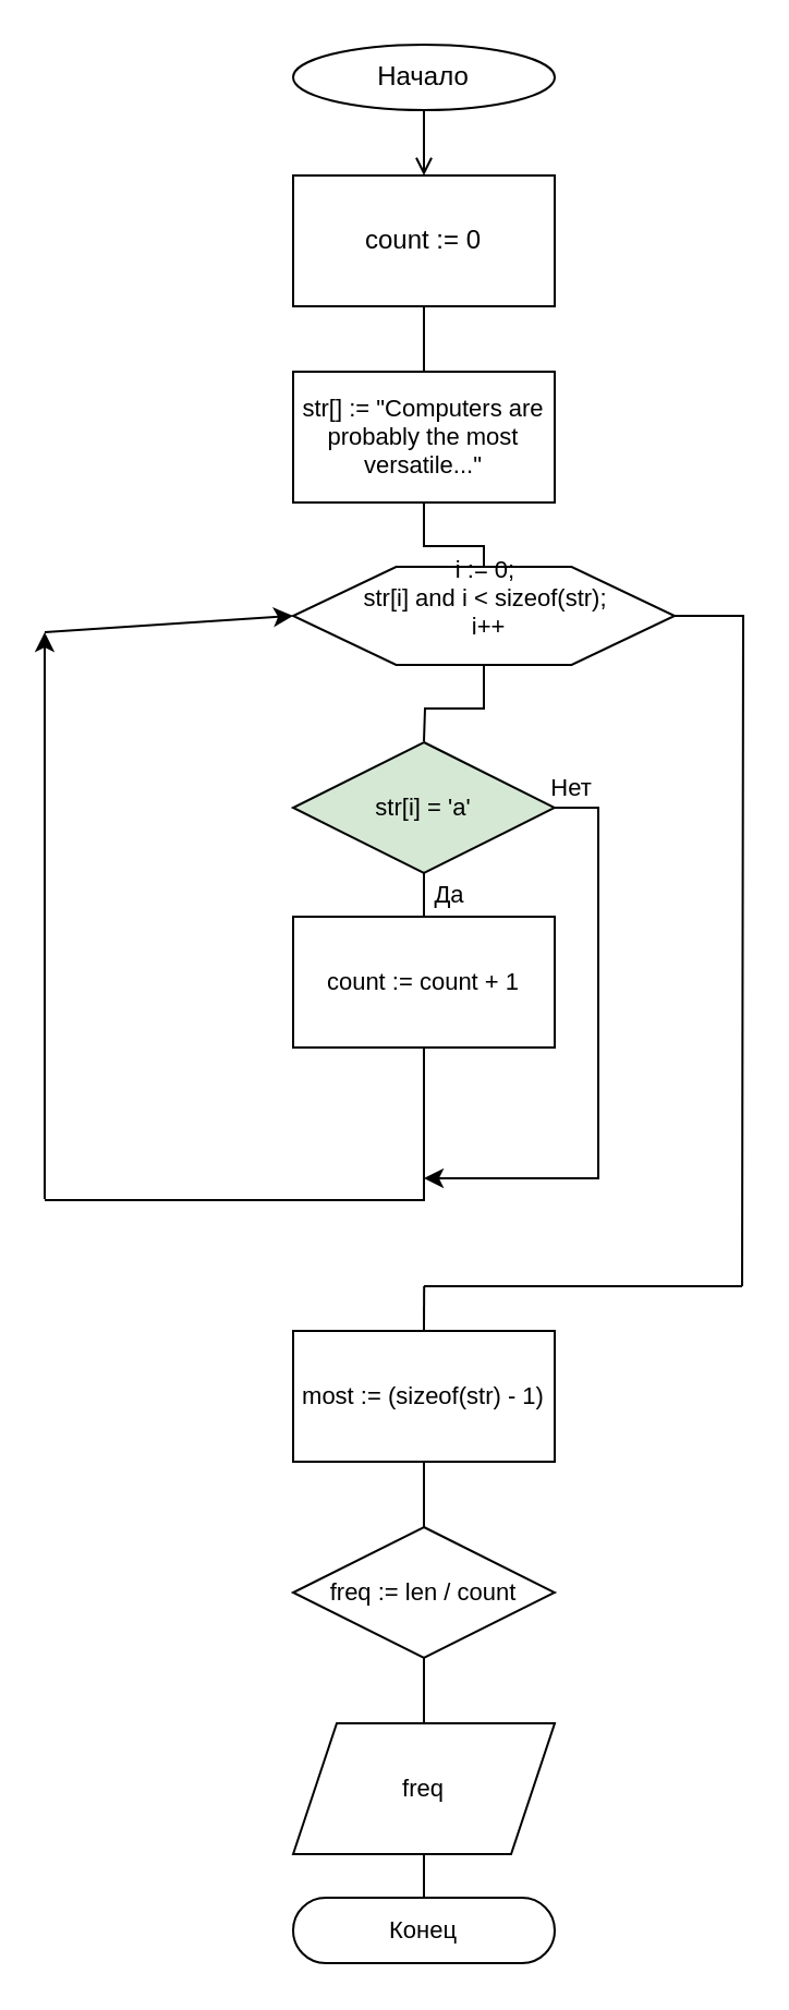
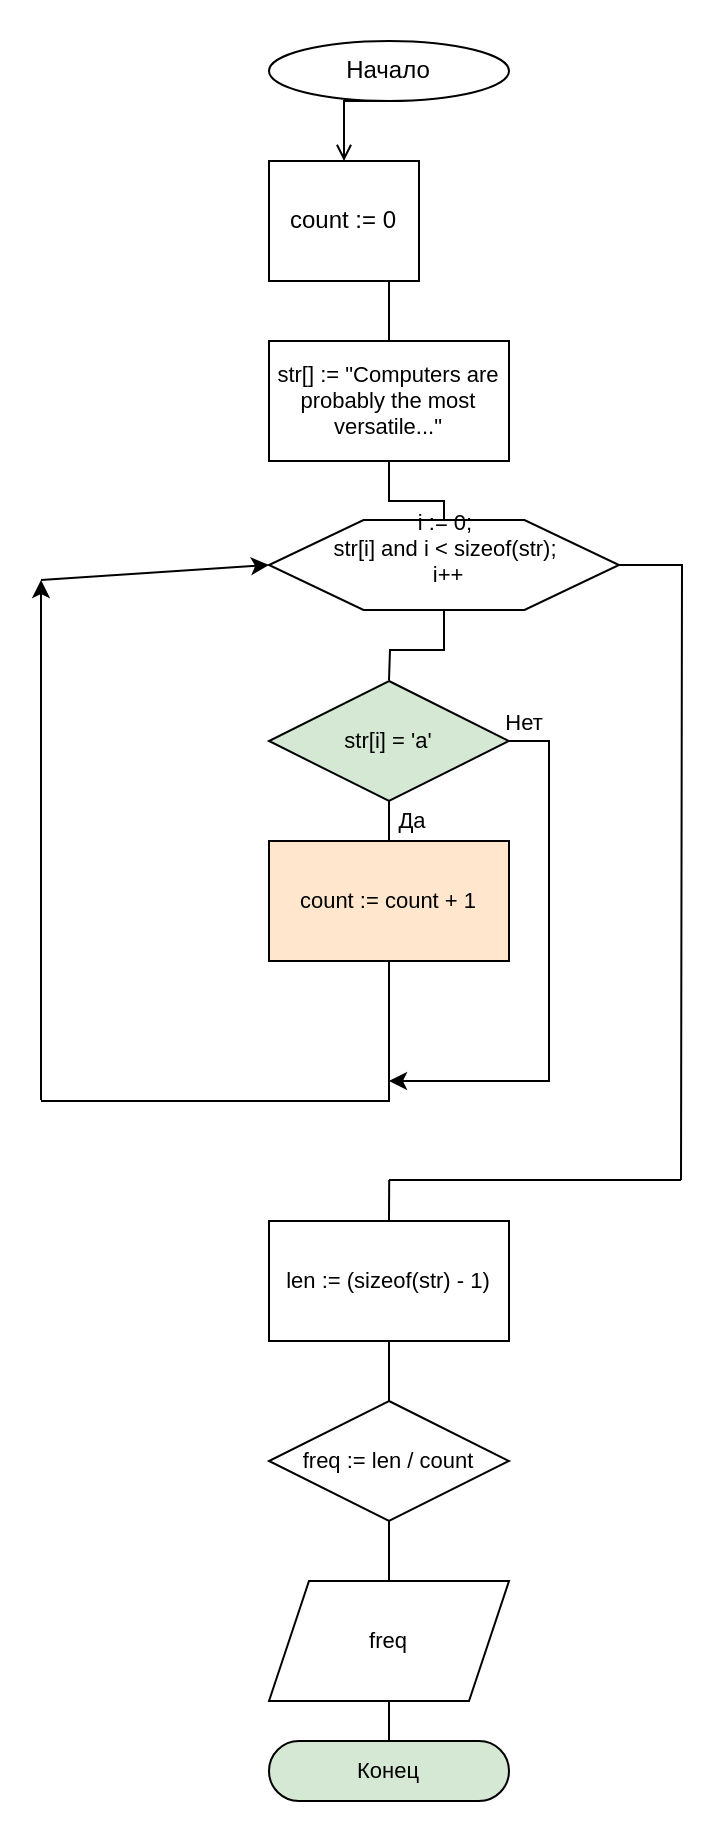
- <mxCell id="5" value="count := 0" style="rounded=0;whiteSpace=wrap;html=1;" parent="1" vertex="1"><mxGeometry x="134" y="80" width="120" height="60" as="geometry" /></mxCell>
+ <mxCell id="5" value="count := 0" style="rounded=0;whiteSpace=wrap;html=1;" parent="1" vertex="1"><mxGeometry x="134" y="80" width="75" height="60" as="geometry" /></mxCell>
- <mxCell id="19" value="count := count + 1" style="rounded=0;whiteSpace=wrap;html=1;fontFamily=Helvetica;fontSize=11;fontColor=default;" parent="1" vertex="1"><mxGeometry x="134" y="420" width="120" height="60" as="geometry" /></mxCell>
+ <mxCell id="19" value="count := count + 1" style="rounded=0;whiteSpace=wrap;html=1;fontFamily=Helvetica;fontSize=11;fontColor=default;fillColor=#ffe6cc;" parent="1" vertex="1"><mxGeometry x="134" y="420" width="120" height="60" as="geometry" /></mxCell>
- <mxCell id="23" value="most := (sizeof(str) - 1)" style="rounded=0;whiteSpace=wrap;html=1;fontFamily=Helvetica;fontSize=11;fontColor=default;" parent="1" vertex="1"><mxGeometry x="134" y="610" width="120" height="60" as="geometry" /></mxCell>
+ <mxCell id="23" value="len := (sizeof(str) - 1)" style="rounded=0;whiteSpace=wrap;html=1;fontFamily=Helvetica;fontSize=11;fontColor=default;" parent="1" vertex="1"><mxGeometry x="134" y="610" width="120" height="60" as="geometry" /></mxCell>
- <mxCell id="28" value="Конец" style="rounded=1;whiteSpace=wrap;html=1;arcSize=50;fontFamily=Helvetica;fontSize=11;fontColor=default;" parent="1" vertex="1"><mxGeometry x="134" y="870" width="120" height="30" as="geometry" /></mxCell>
+ <mxCell id="28" value="Конец" style="rounded=1;whiteSpace=wrap;html=1;arcSize=50;fontFamily=Helvetica;fontSize=11;fontColor=default;fillColor=#d5e8d4;" parent="1" vertex="1"><mxGeometry x="134" y="870" width="120" height="30" as="geometry" /></mxCell>
